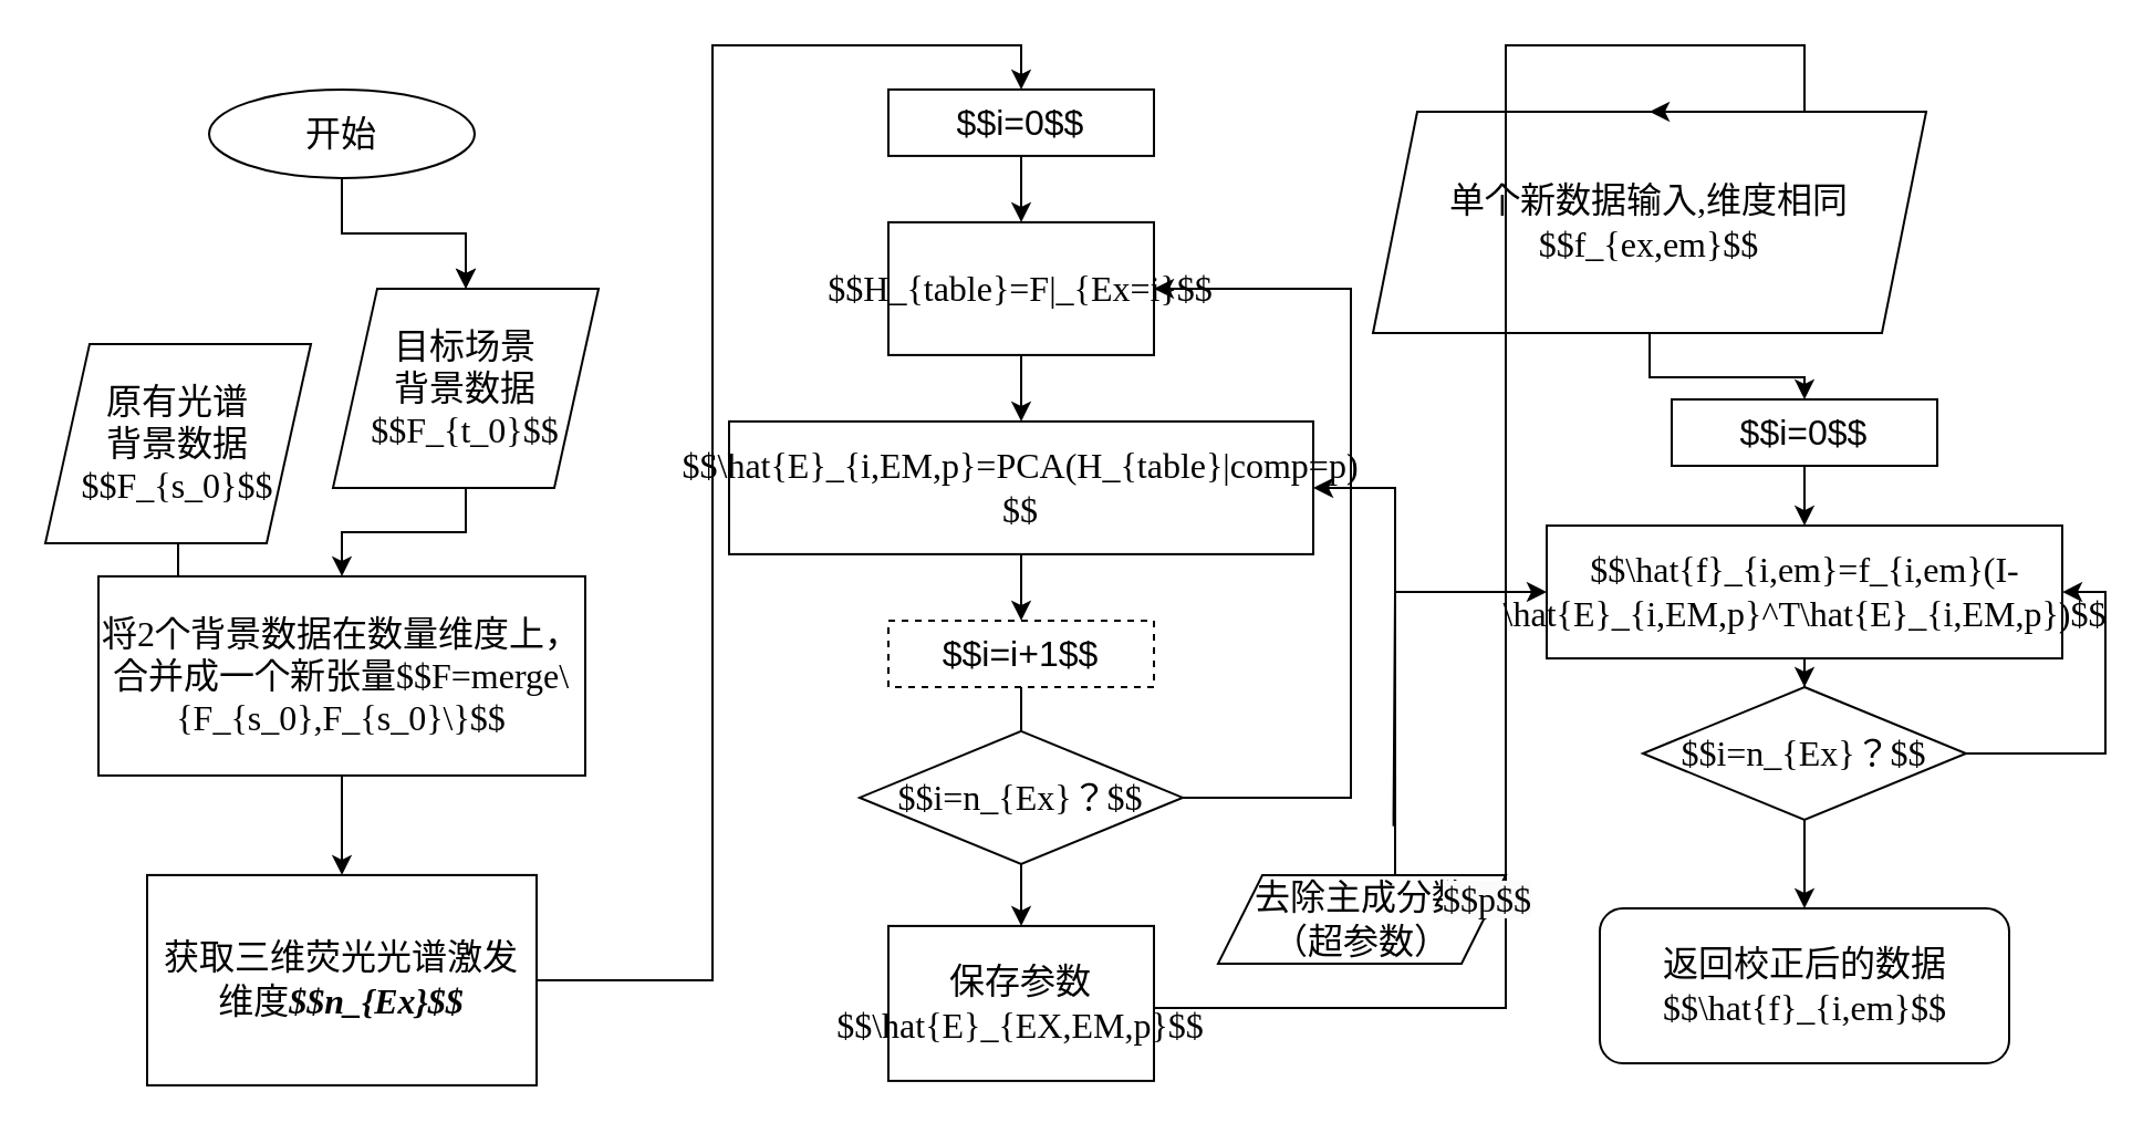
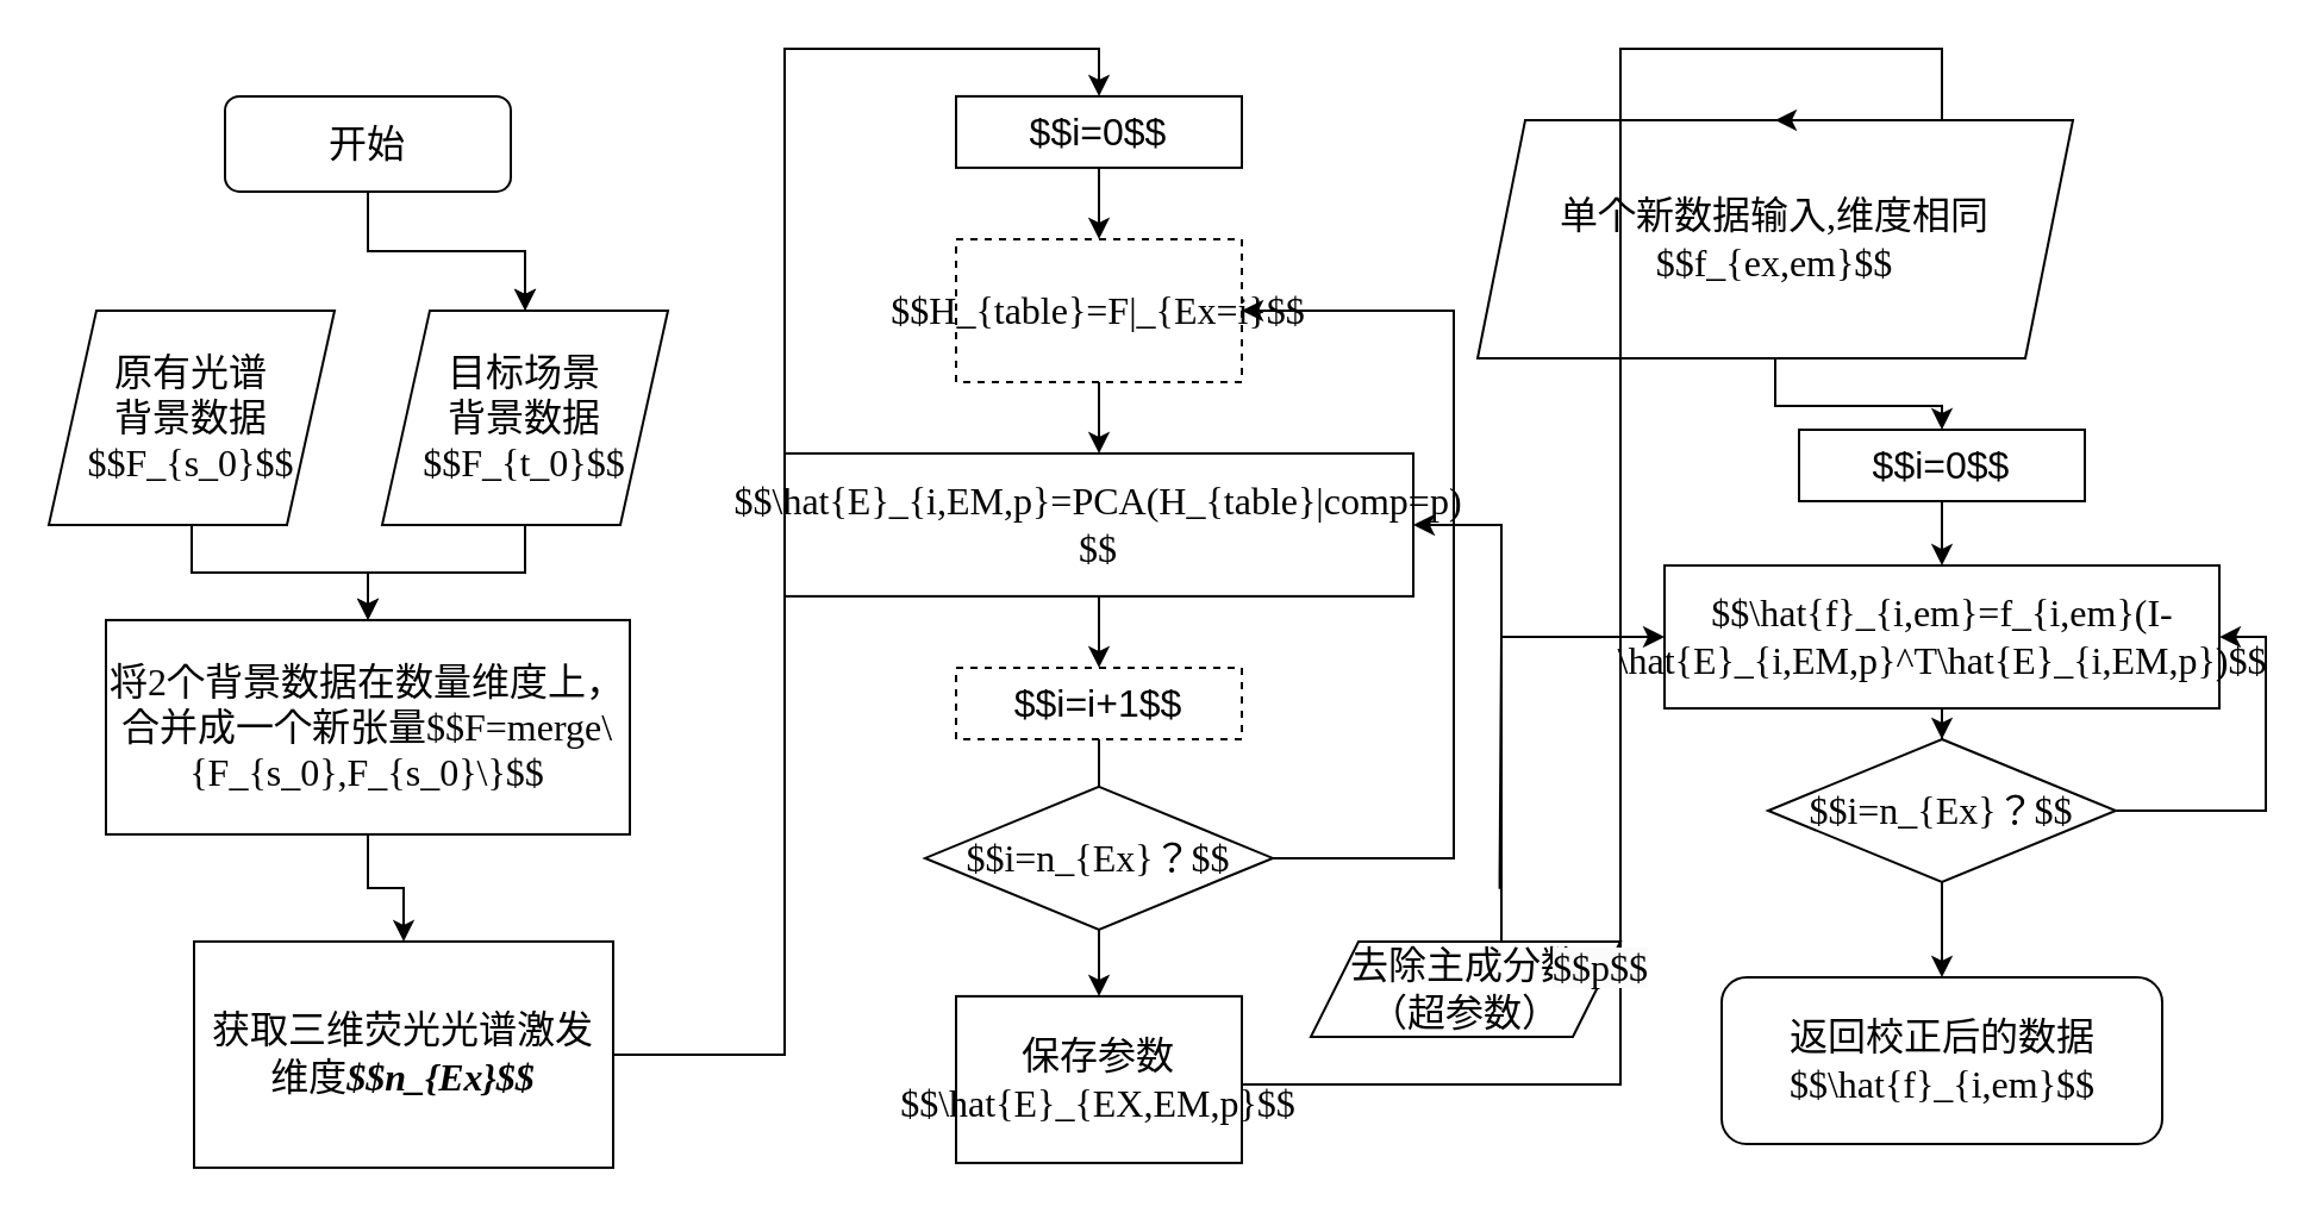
- <mxCell id="4" value="开始" style="ellipse;whiteSpace=wrap;html=1;fontFamily=仿宋;fontSize=16;" vertex="1" parent="1"><mxGeometry x="94" y="39.95" width="120" height="40" as="geometry" /></mxCell>
+ <mxCell id="4" value="开始" style="rounded=1;whiteSpace=wrap;html=1;fontFamily=仿宋;fontSize=16;" vertex="1" parent="1"><mxGeometry x="94" y="39.95" width="120" height="40" as="geometry" /></mxCell>
- <mxCell id="16" value="$$H_{table}=F|_{Ex=i}$$" style="whiteSpace=wrap;html=1;fontSize=16;fontFamily=仿宋;" vertex="1" parent="1"><mxGeometry x="401" y="99.95" width="120" height="60" as="geometry" /></mxCell>
+ <mxCell id="16" value="$$H_{table}=F|_{Ex=i}$$" style="whiteSpace=wrap;html=1;fontSize=16;fontFamily=仿宋;dashed=1;" vertex="1" parent="1"><mxGeometry x="401" y="99.95" width="120" height="60" as="geometry" /></mxCell>
- <mxCell id="8" value="目标场景&lt;div style=&quot;font-size: 16px;&quot;&gt;背景数据&lt;span style=&quot;background-color: initial; font-size: 16px;&quot;&gt;$$F_{t_0}$$&lt;/span&gt;&lt;/div&gt;" style="shape=parallelogram;perimeter=parallelogramPerimeter;whiteSpace=wrap;html=1;fixedSize=1;fontFamily=仿宋;fontSize=16;" vertex="1" parent="1"><mxGeometry x="150" y="129.95" width="120" height="90" as="geometry" /></mxCell>
+ <mxCell id="8" value="目标场景&lt;div style=&quot;font-size: 16px;&quot;&gt;背景数据&lt;span style=&quot;background-color: initial; font-size: 16px;&quot;&gt;$$F_{t_0}$$&lt;/span&gt;&lt;/div&gt;" style="shape=parallelogram;perimeter=parallelogramPerimeter;whiteSpace=wrap;html=1;fixedSize=1;fontFamily=仿宋;fontSize=16;" vertex="1" parent="1"><mxGeometry x="160" y="129.95" width="120" height="90" as="geometry" /></mxCell>
- <mxCell id="6" value="&lt;font style=&quot;font-size: 16px;&quot;&gt;原有光谱&lt;/font&gt;&lt;div style=&quot;font-size: 16px;&quot;&gt;&lt;font style=&quot;font-size: 16px;&quot;&gt;背景数据&lt;/font&gt;&lt;span style=&quot;font-size: 16px;&quot;&gt;$$F_{s_0}$$&lt;/span&gt;&lt;/div&gt;" style="shape=parallelogram;perimeter=parallelogramPerimeter;whiteSpace=wrap;html=1;fixedSize=1;fontFamily=仿宋;fontSize=16;" vertex="1" parent="1"><mxGeometry x="20" y="154.95" width="120" height="90" as="geometry" /></mxCell>
+ <mxCell id="6" value="&lt;font style=&quot;font-size: 16px;&quot;&gt;原有光谱&lt;/font&gt;&lt;div style=&quot;font-size: 16px;&quot;&gt;&lt;font style=&quot;font-size: 16px;&quot;&gt;背景数据&lt;/font&gt;&lt;span style=&quot;font-size: 16px;&quot;&gt;$$F_{s_0}$$&lt;/span&gt;&lt;/div&gt;" style="shape=parallelogram;perimeter=parallelogramPerimeter;whiteSpace=wrap;html=1;fixedSize=1;fontFamily=仿宋;fontSize=16;" vertex="1" parent="1"><mxGeometry x="20" y="129.95" width="120" height="90" as="geometry" /></mxCell>
- <mxCell id="12" value="获取三维荧光光谱激发维度&lt;b style=&quot;font-size: 16px;&quot;&gt;&lt;i style=&quot;font-size: 16px;&quot;&gt;$$n_{Ex}$$&lt;/i&gt;&lt;/b&gt;" style="rounded=0;whiteSpace=wrap;html=1;fontSize=16;fontFamily=仿宋;" vertex="1" parent="1"><mxGeometry x="66" y="394.95" width="176" height="95" as="geometry" /></mxCell>
+ <mxCell id="12" value="获取三维荧光光谱激发维度&lt;b style=&quot;font-size: 16px;&quot;&gt;&lt;i style=&quot;font-size: 16px;&quot;&gt;$$n_{Ex}$$&lt;/i&gt;&lt;/b&gt;" style="rounded=0;whiteSpace=wrap;html=1;fontSize=16;fontFamily=仿宋;" vertex="1" parent="1"><mxGeometry x="81" y="394.95" width="176" height="95" as="geometry" /></mxCell>
